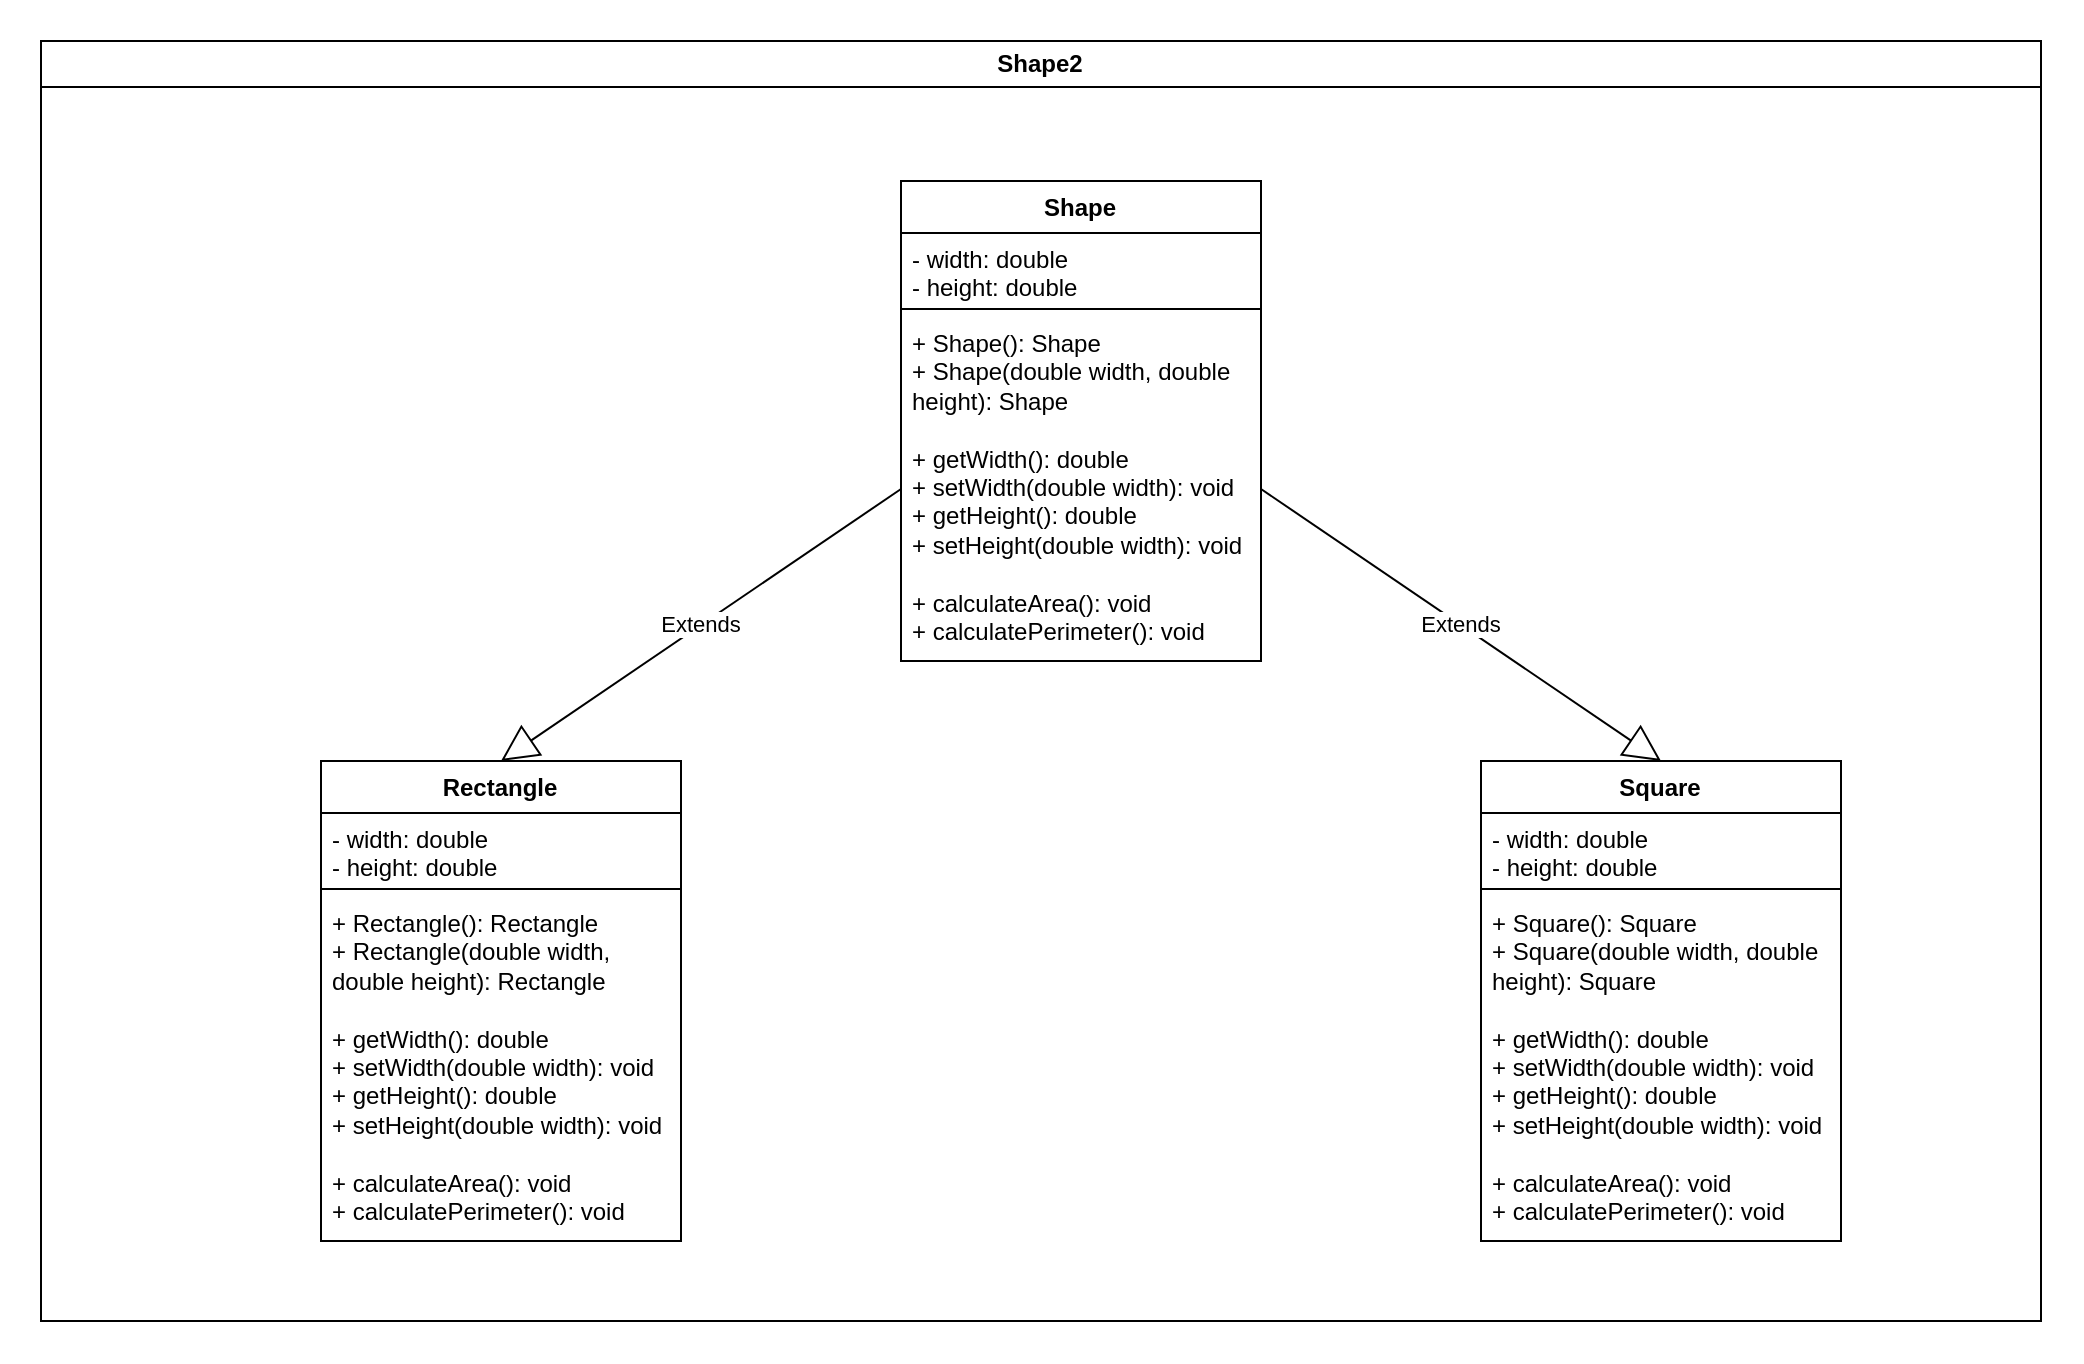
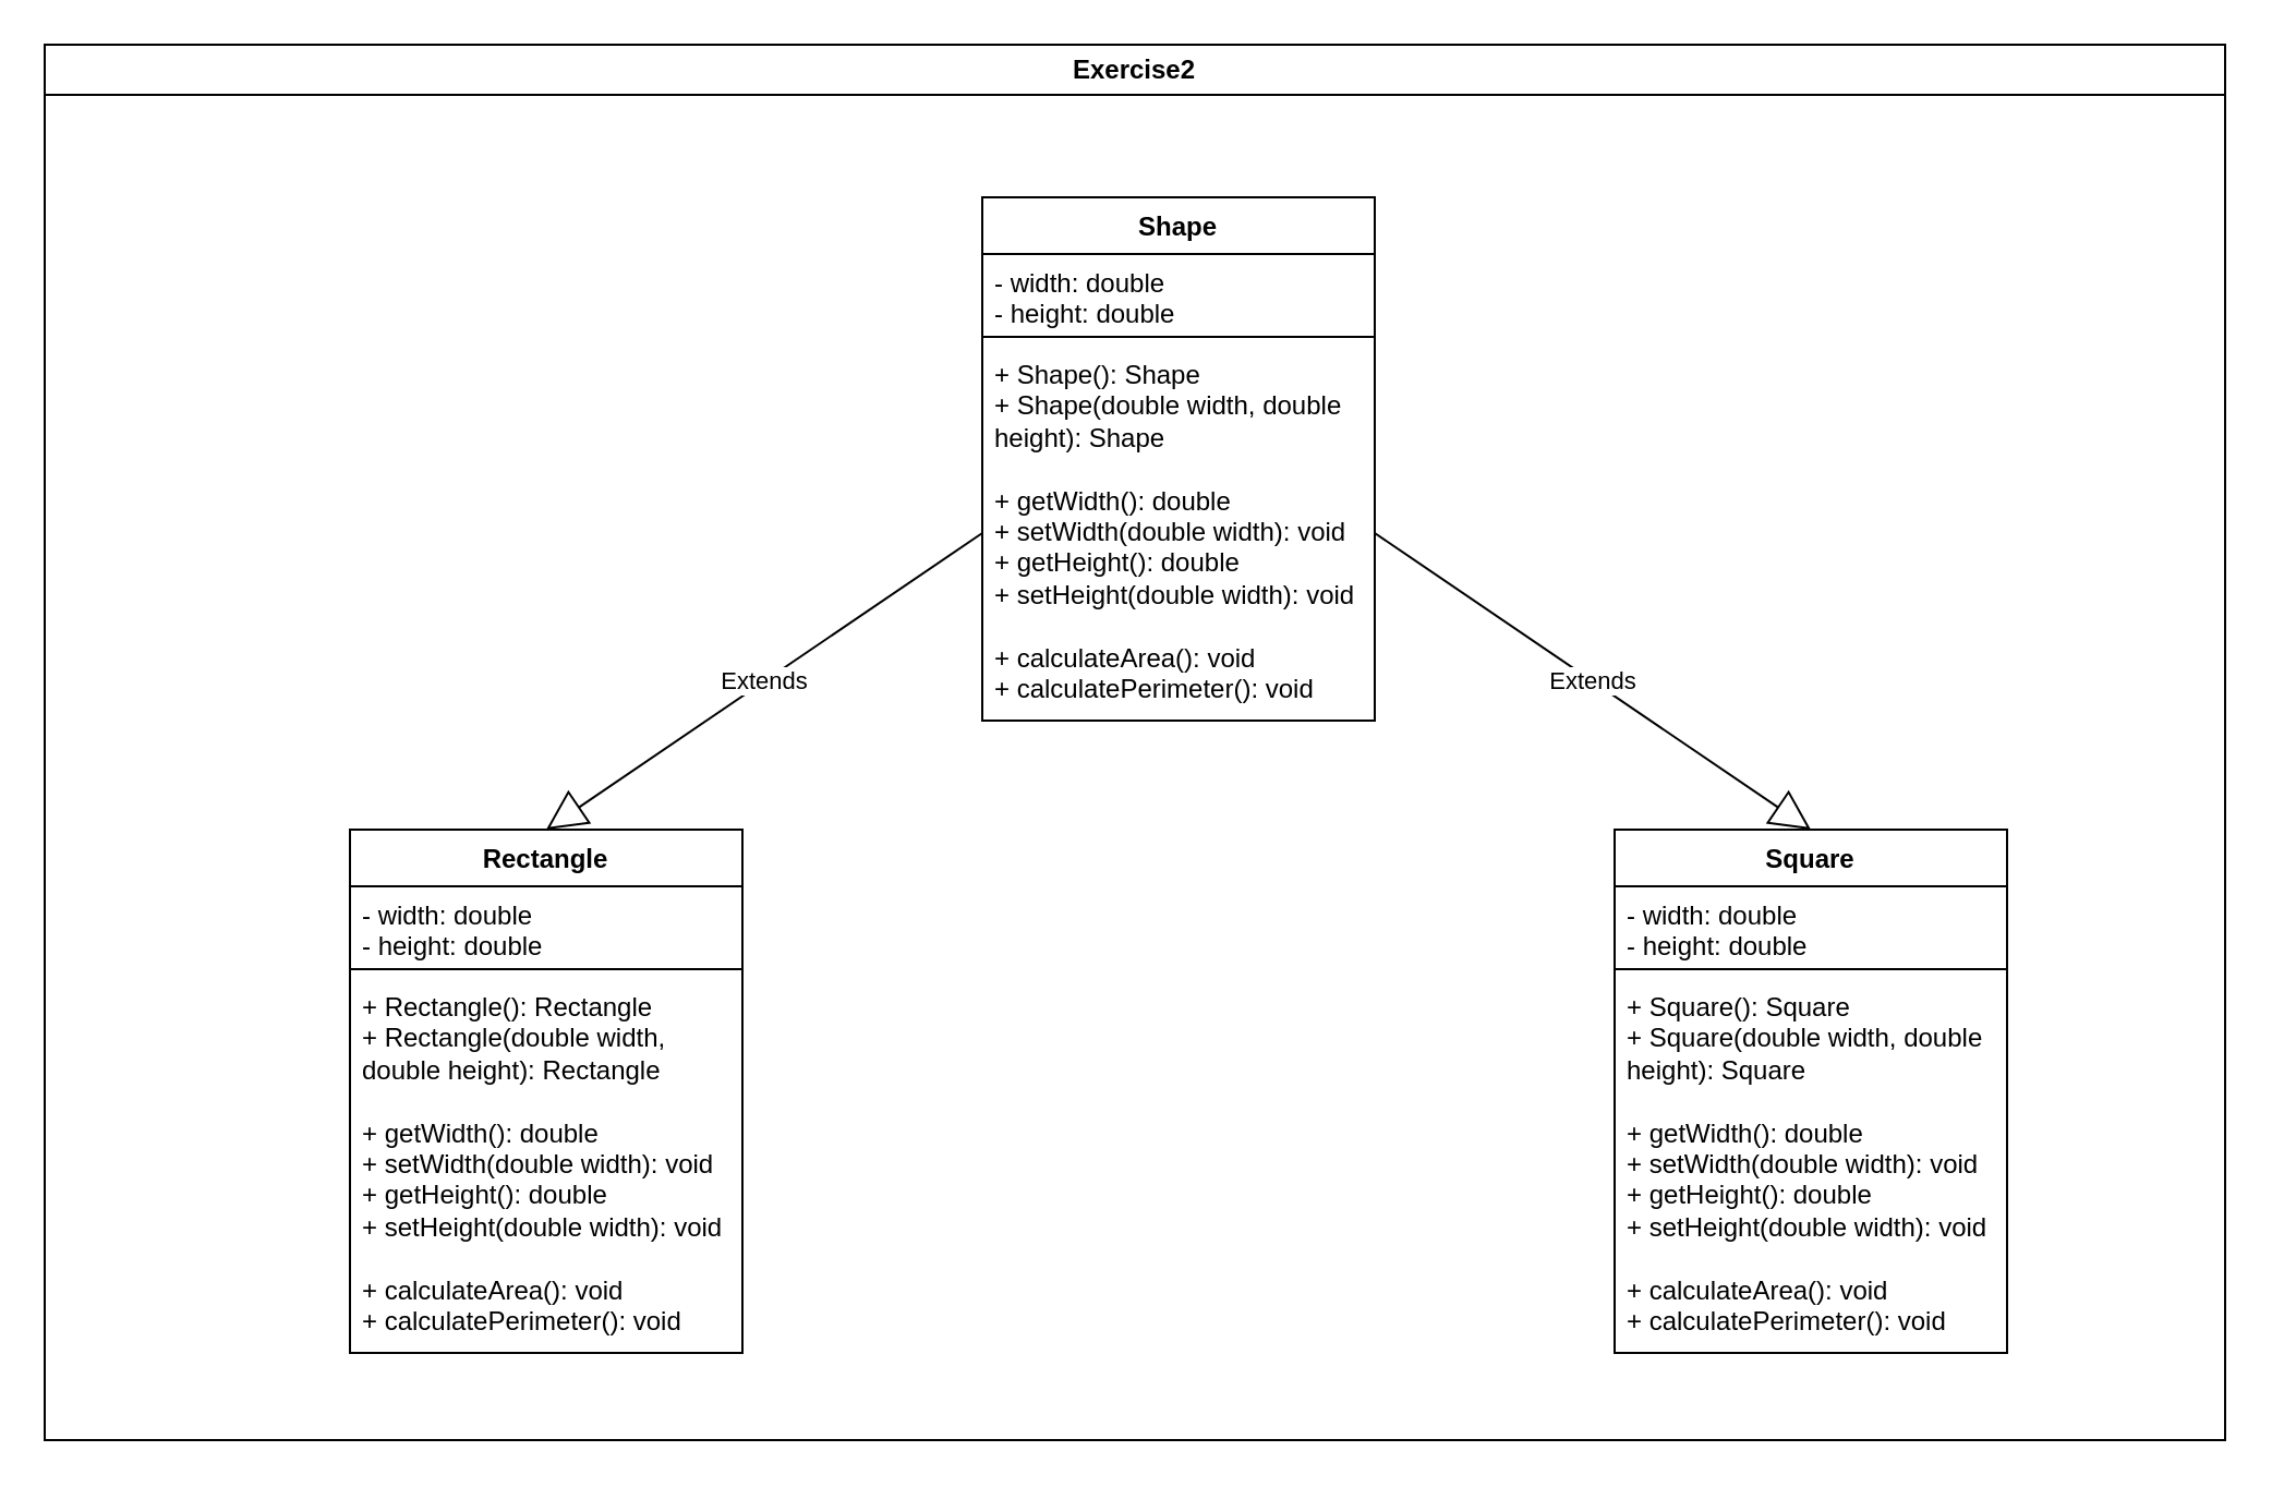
- <mxCell id="2" value="Shape2" style="swimlane;whiteSpace=wrap;html=1;" vertex="1" parent="1"><mxGeometry x="20" y="20" width="1000" height="640" as="geometry" /></mxCell>
+ <mxCell id="2" value="Exercise2" style="swimlane;whiteSpace=wrap;html=1;" vertex="1" parent="1"><mxGeometry x="20" y="20" width="1000" height="640" as="geometry" /></mxCell>
